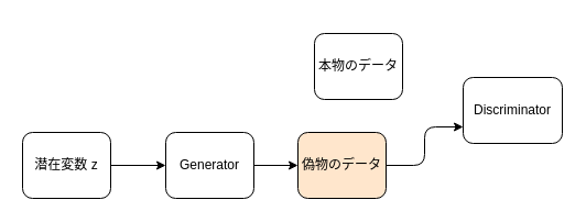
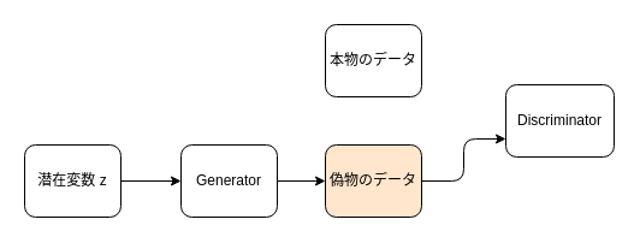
- <mxCell id="8" value="本物のデータ" style="rounded=1;whiteSpace=wrap;html=1;strokeColor=#000000;" parent="1" vertex="1"><mxGeometry x="285" y="30" width="80" height="60" as="geometry" /></mxCell>
+ <mxCell id="8" value="本物のデータ" style="rounded=1;whiteSpace=wrap;html=1;strokeColor=#000000;" parent="1" vertex="1"><mxGeometry x="270" y="20" width="80" height="60" as="geometry" /></mxCell>
